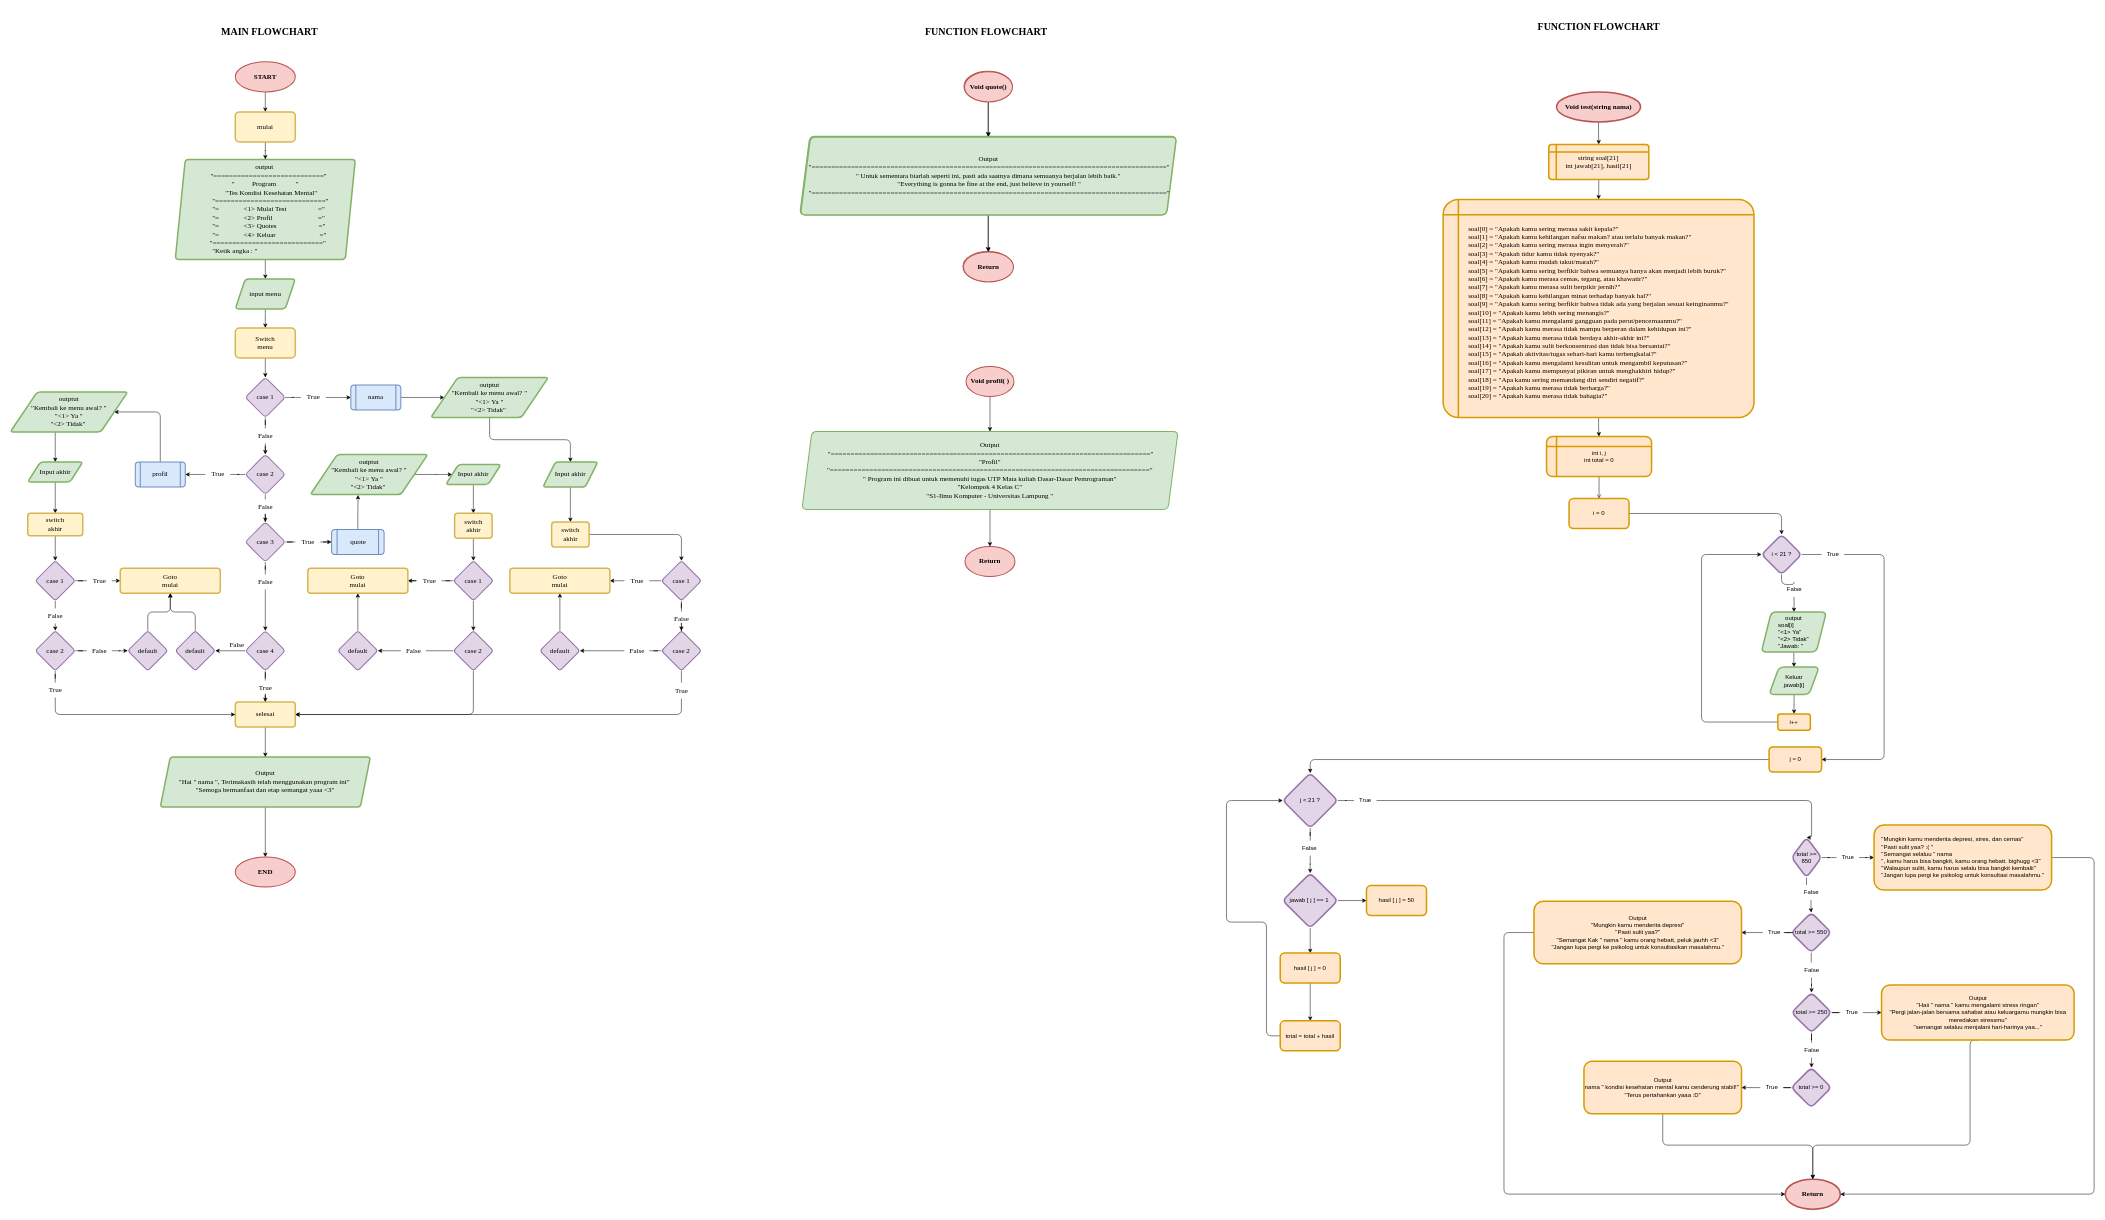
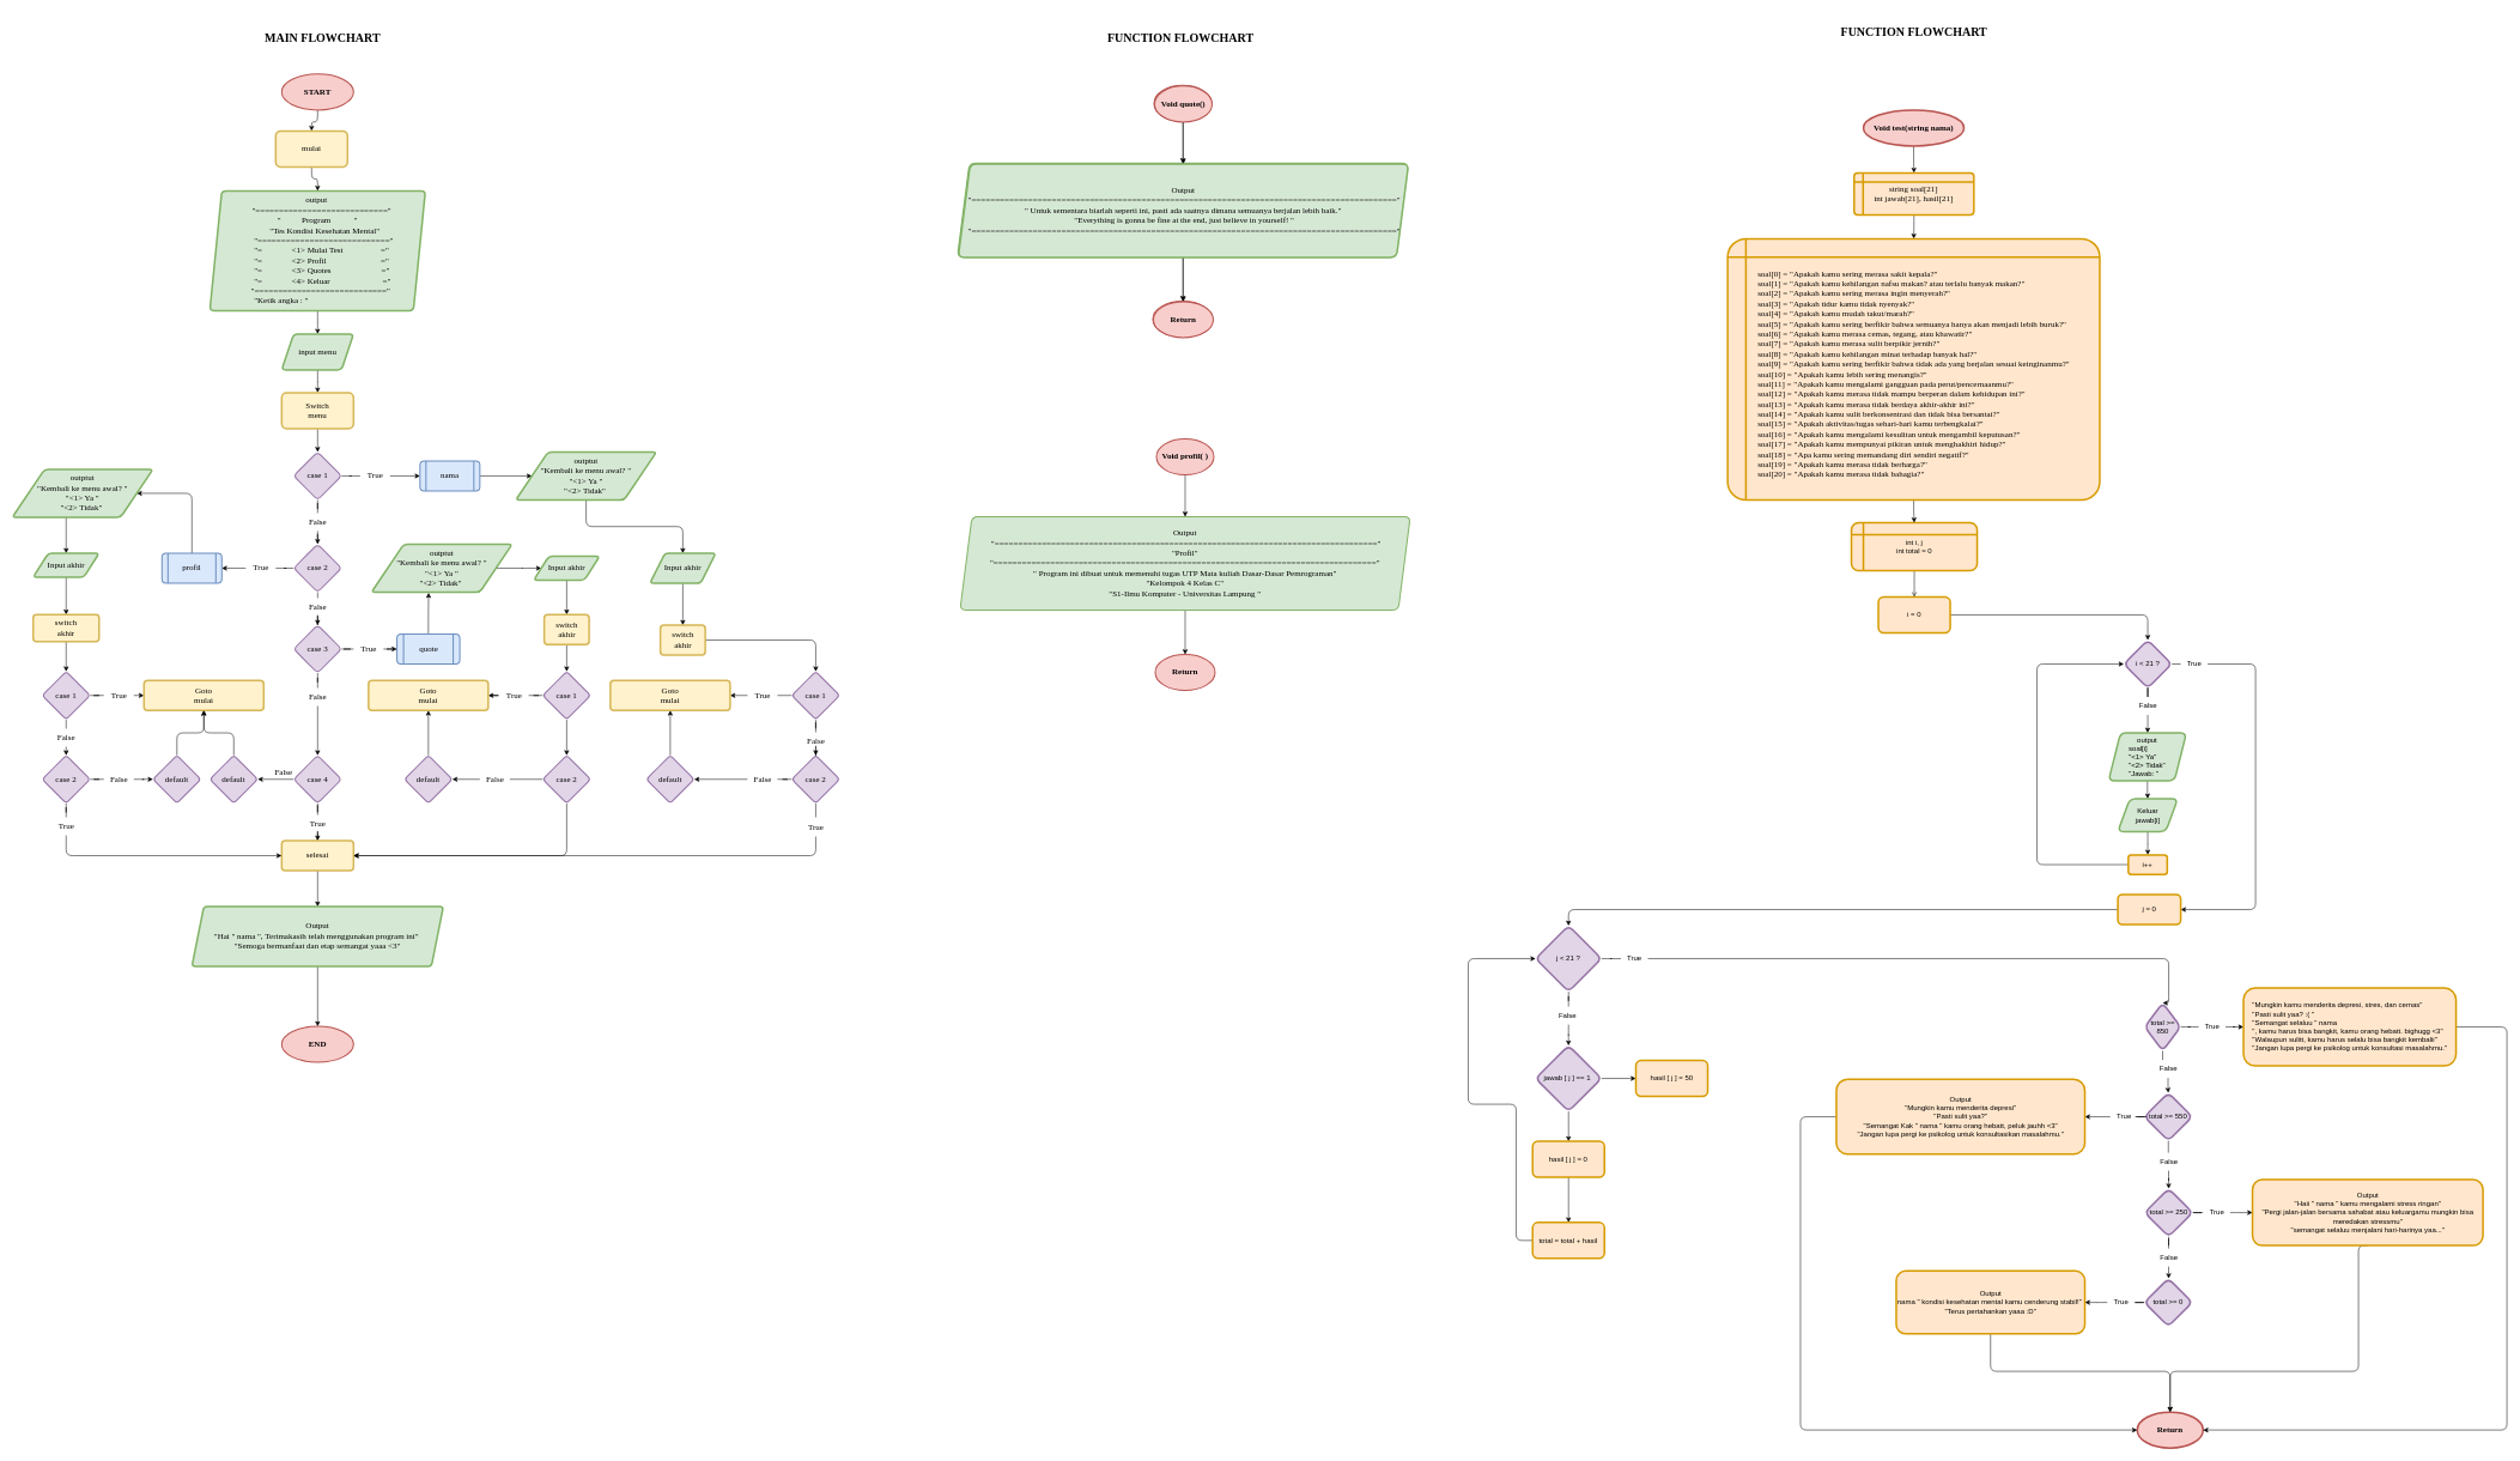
- <mxCell id="80" value="mulai" style="whiteSpace=wrap;html=1;fontSize=14;rounded=1;arcSize=14;strokeWidth=3;fontFamily=Times New Roman;fillColor=#fff2cc;strokeColor=#d6b656;" parent="1" vertex="1"><mxGeometry x="470" y="223" width="120" height="60" as="geometry" /></mxCell>
+ <mxCell id="80" value="mulai" style="whiteSpace=wrap;html=1;fontSize=14;rounded=1;arcSize=14;strokeWidth=3;fontFamily=Times New Roman;fillColor=#fff2cc;strokeColor=#d6b656;" parent="1" vertex="1"><mxGeometry x="460" y="218" width="120" height="60" as="geometry" /></mxCell>
- <mxCell id="143" value="i &amp;lt; 21 ?" style="rhombus;whiteSpace=wrap;html=1;rounded=1;fillColor=#e1d5e7;strokeColor=#9673a6;strokeWidth=3;" vertex="1" parent="1"><mxGeometry x="3521.84" y="1068" width="80" height="80" as="geometry" /></mxCell>
+ <mxCell id="143" value="i &amp;lt; 21 ?" style="rhombus;whiteSpace=wrap;html=1;rounded=1;fillColor=#e1d5e7;strokeColor=#9673a6;strokeWidth=3;" vertex="1" parent="1"><mxGeometry x="3546.84" y="1068" width="80" height="80" as="geometry" /></mxCell>
